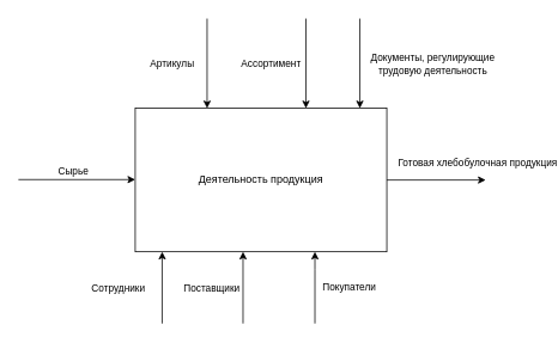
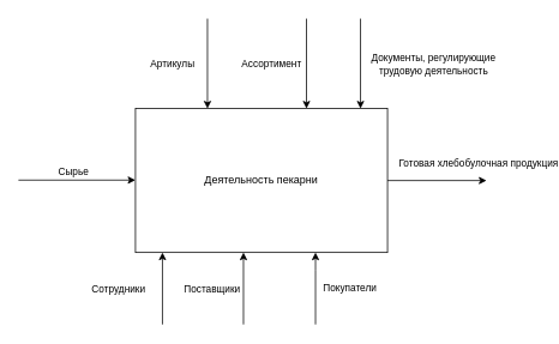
- <mxCell id="2" value="Деятельность продукция" style="rounded=0;whiteSpace=wrap;html=1;" parent="1" vertex="1"><mxGeometry x="150" y="120" width="280" height="160" as="geometry" /></mxCell>
+ <mxCell id="2" value="Деятельность пекарни" style="rounded=0;whiteSpace=wrap;html=1;" parent="1" vertex="1"><mxGeometry x="150" y="120" width="280" height="160" as="geometry" /></mxCell>
